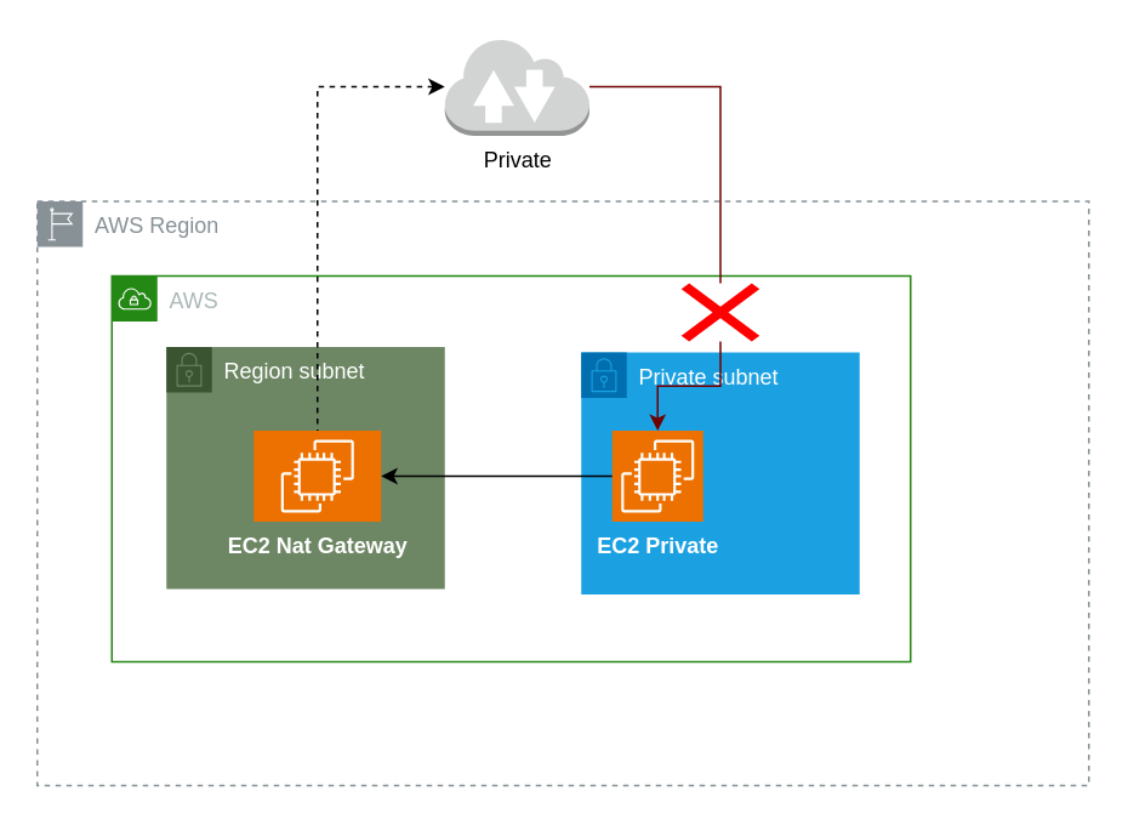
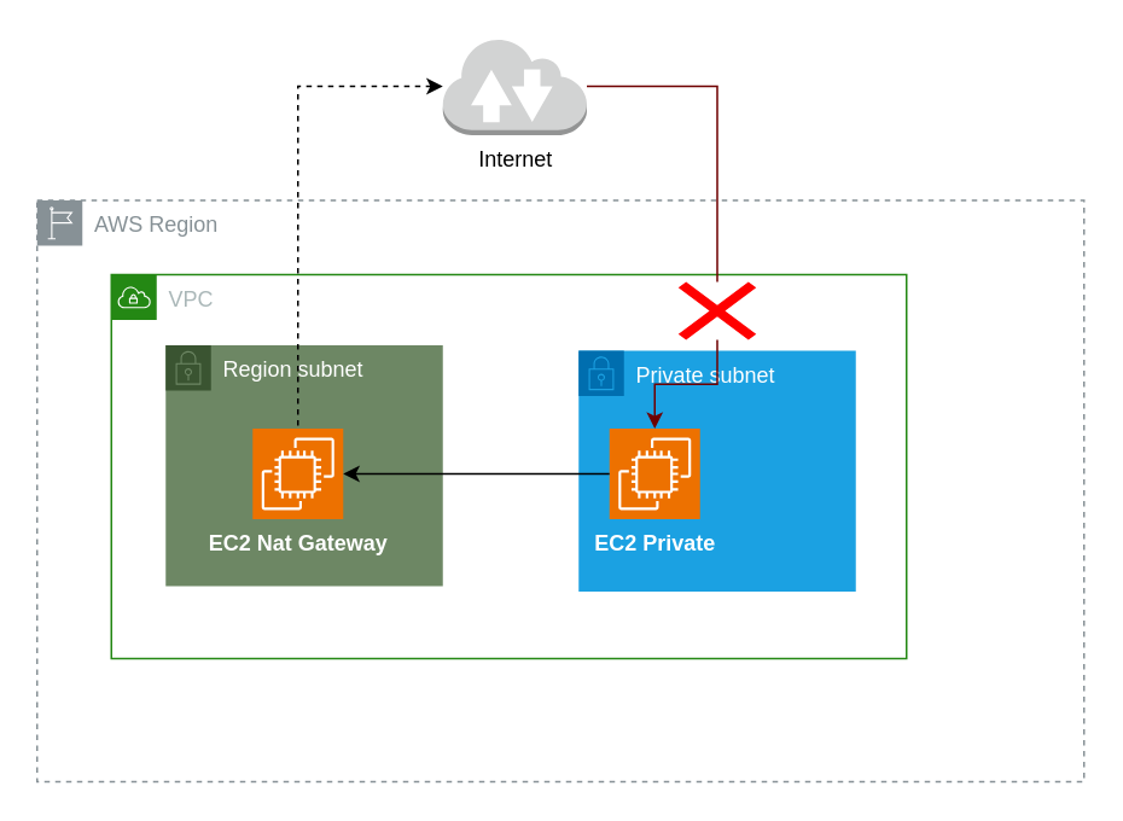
- <mxCell id="11" value="Private" style="outlineConnect=0;dashed=0;verticalLabelPosition=bottom;verticalAlign=top;align=center;html=1;shape=mxgraph.aws3.internet_2;fillColor=#D2D3D3;gradientColor=none;" vertex="1" parent="1"><mxGeometry x="244" y="20" width="79.5" height="54" as="geometry" /></mxCell>
+ <mxCell id="11" value="Internet" style="outlineConnect=0;dashed=0;verticalLabelPosition=bottom;verticalAlign=top;align=center;html=1;shape=mxgraph.aws3.internet_2;fillColor=#D2D3D3;gradientColor=none;" vertex="1" parent="1"><mxGeometry x="244" y="20" width="79.5" height="54" as="geometry" /></mxCell>
- <mxCell id="8" value="AWS" style="points=[[0,0],[0.25,0],[0.5,0],[0.75,0],[1,0],[1,0.25],[1,0.5],[1,0.75],[1,1],[0.75,1],[0.5,1],[0.25,1],[0,1],[0,0.75],[0,0.5],[0,0.25]];outlineConnect=0;gradientColor=none;html=1;whiteSpace=wrap;fontSize=12;fontStyle=0;container=1;pointerEvents=0;collapsible=0;recursiveResize=0;shape=mxgraph.aws4.group;grIcon=mxgraph.aws4.group_vpc;strokeColor=#248814;fillColor=none;verticalAlign=top;align=left;spacingLeft=30;fontColor=#AAB7B8;dashed=0;" vertex="1" parent="1"><mxGeometry x="61" y="151" width="439" height="212" as="geometry" /></mxCell>
+ <mxCell id="8" value="VPC" style="points=[[0,0],[0.25,0],[0.5,0],[0.75,0],[1,0],[1,0.25],[1,0.5],[1,0.75],[1,1],[0.75,1],[0.5,1],[0.25,1],[0,1],[0,0.75],[0,0.5],[0,0.25]];outlineConnect=0;gradientColor=none;html=1;whiteSpace=wrap;fontSize=12;fontStyle=0;container=1;pointerEvents=0;collapsible=0;recursiveResize=0;shape=mxgraph.aws4.group;grIcon=mxgraph.aws4.group_vpc;strokeColor=#248814;fillColor=none;verticalAlign=top;align=left;spacingLeft=30;fontColor=#AAB7B8;dashed=0;" vertex="1" parent="1"><mxGeometry x="61" y="151" width="439" height="212" as="geometry" /></mxCell>
- <mxCell id="6" value="EC2 Nat Gateway" style="sketch=0;points=[[0,0,0],[0.25,0,0],[0.5,0,0],[0.75,0,0],[1,0,0],[0,1,0],[0.25,1,0],[0.5,1,0],[0.75,1,0],[1,1,0],[0,0.25,0],[0,0.5,0],[0,0.75,0],[1,0.25,0],[1,0.5,0],[1,0.75,0]];outlineConnect=0;fontColor=#FFFFFF;fillColor=#ED7100;strokeColor=#ffffff;dashed=0;verticalLabelPosition=bottom;verticalAlign=top;align=center;html=1;fontSize=12;fontStyle=1;aspect=fixed;shape=mxgraph.aws4.resourceIcon;resIcon=mxgraph.aws4.ec2;" vertex="1" parent="1"><mxGeometry x="139" y="236" width="70" height="50" as="geometry" /></mxCell>
+ <mxCell id="6" value="EC2 Nat Gateway" style="sketch=0;points=[[0,0,0],[0.25,0,0],[0.5,0,0],[0.75,0,0],[1,0,0],[0,1,0],[0.25,1,0],[0.5,1,0],[0.75,1,0],[1,1,0],[0,0.25,0],[0,0.5,0],[0,0.75,0],[1,0.25,0],[1,0.5,0],[1,0.75,0]];outlineConnect=0;fontColor=#FFFFFF;fillColor=#ED7100;strokeColor=#ffffff;dashed=0;verticalLabelPosition=bottom;verticalAlign=top;align=center;html=1;fontSize=12;fontStyle=1;aspect=fixed;shape=mxgraph.aws4.resourceIcon;resIcon=mxgraph.aws4.ec2;" vertex="1" parent="1"><mxGeometry x="139" y="236" width="50" height="50" as="geometry" /></mxCell>
